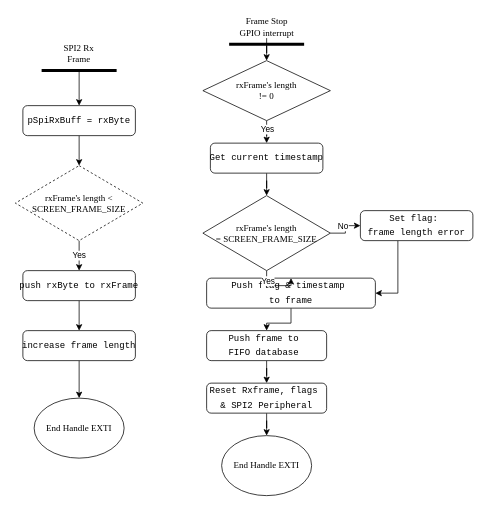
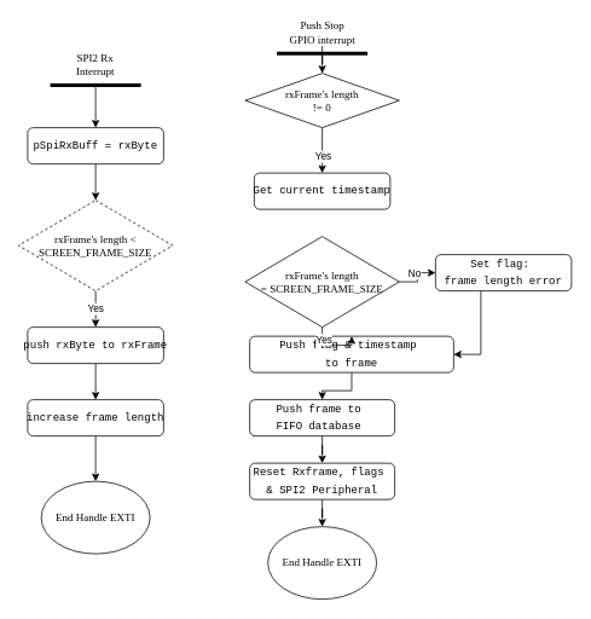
- <mxCell id="16" value="Frame Stop&lt;br&gt;&lt;div&gt;GPIO interrupt&lt;/div&gt;" style="text;html=1;align=center;verticalAlign=middle;whiteSpace=wrap;rounded=0;fontFamily=Consolas;" vertex="1" parent="1"><mxGeometry x="297.5" y="20" width="115" height="30" as="geometry" /></mxCell>
+ <mxCell id="16" value="Push Stop&lt;br&gt;&lt;div&gt;GPIO interrupt&lt;/div&gt;" style="text;html=1;align=center;verticalAlign=middle;whiteSpace=wrap;rounded=0;fontFamily=Consolas;" vertex="1" parent="1"><mxGeometry x="297.5" y="20" width="115" height="30" as="geometry" /></mxCell>
- <mxCell id="13" value="SPI2 Rx Frame" style="text;html=1;align=center;verticalAlign=middle;whiteSpace=wrap;rounded=0;fontFamily=Consolas;" vertex="1" parent="1"><mxGeometry x="75" y="55" width="60" height="30" as="geometry" /></mxCell>
+ <mxCell id="13" value="SPI2 Rx Interrupt" style="text;html=1;align=center;verticalAlign=middle;whiteSpace=wrap;rounded=0;fontFamily=Consolas;" vertex="1" parent="1"><mxGeometry x="75" y="55" width="60" height="30" as="geometry" /></mxCell>
- <mxCell id="19" value="&lt;font face=&quot;Consolas&quot;&gt;rxFrame's length&lt;/font&gt;&lt;div&gt;&lt;font face=&quot;Consolas&quot;&gt;!= 0&lt;/font&gt;&lt;/div&gt;" style="rhombus;whiteSpace=wrap;html=1;" vertex="1" parent="1"><mxGeometry x="270" y="80" width="170" height="80" as="geometry" /></mxCell>
+ <mxCell id="19" value="&lt;font face=&quot;Consolas&quot;&gt;rxFrame's length&lt;/font&gt;&lt;div&gt;&lt;font face=&quot;Consolas&quot;&gt;!= 0&lt;/font&gt;&lt;/div&gt;" style="rhombus;whiteSpace=wrap;html=1;" vertex="1" parent="1"><mxGeometry x="270" y="80" width="170" height="60" as="geometry" /></mxCell>
- <mxCell id="20" value="" style="edgeStyle=orthogonalEdgeStyle;rounded=0;orthogonalLoop=1;jettySize=auto;html=1;" edge="1" parent="1" source="21" target="28"><mxGeometry relative="1" as="geometry" /></mxCell>
